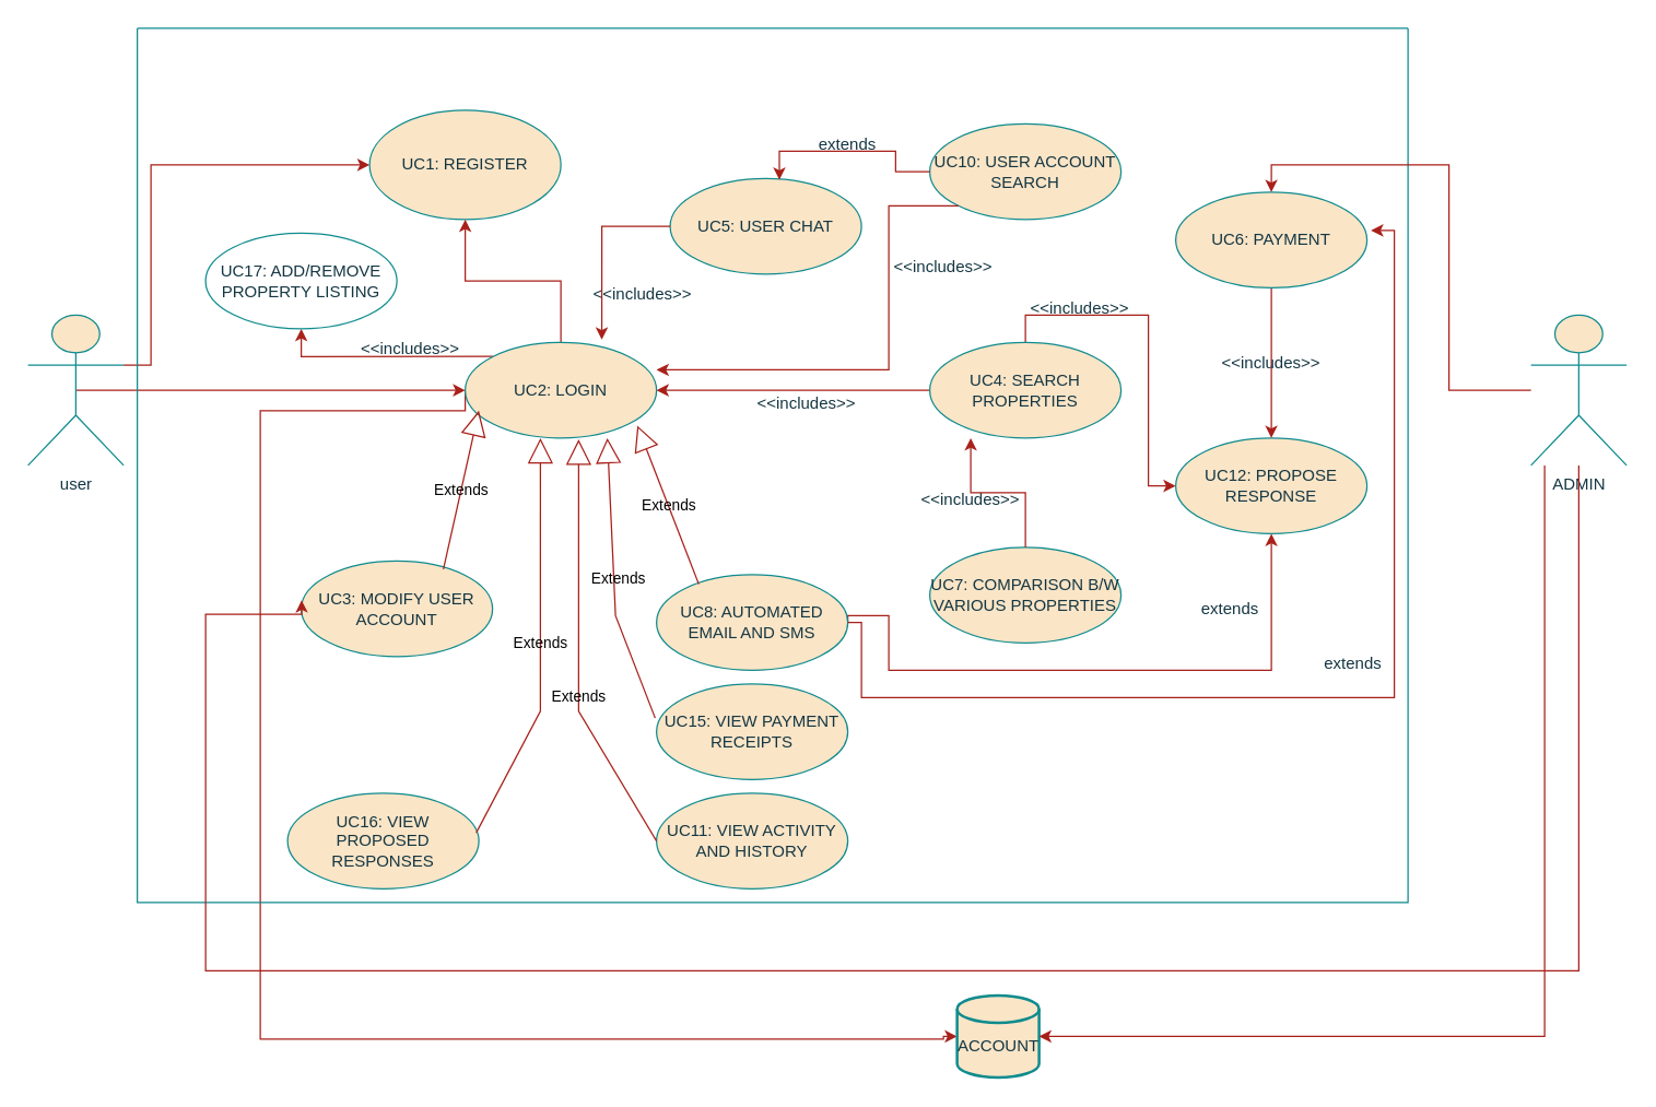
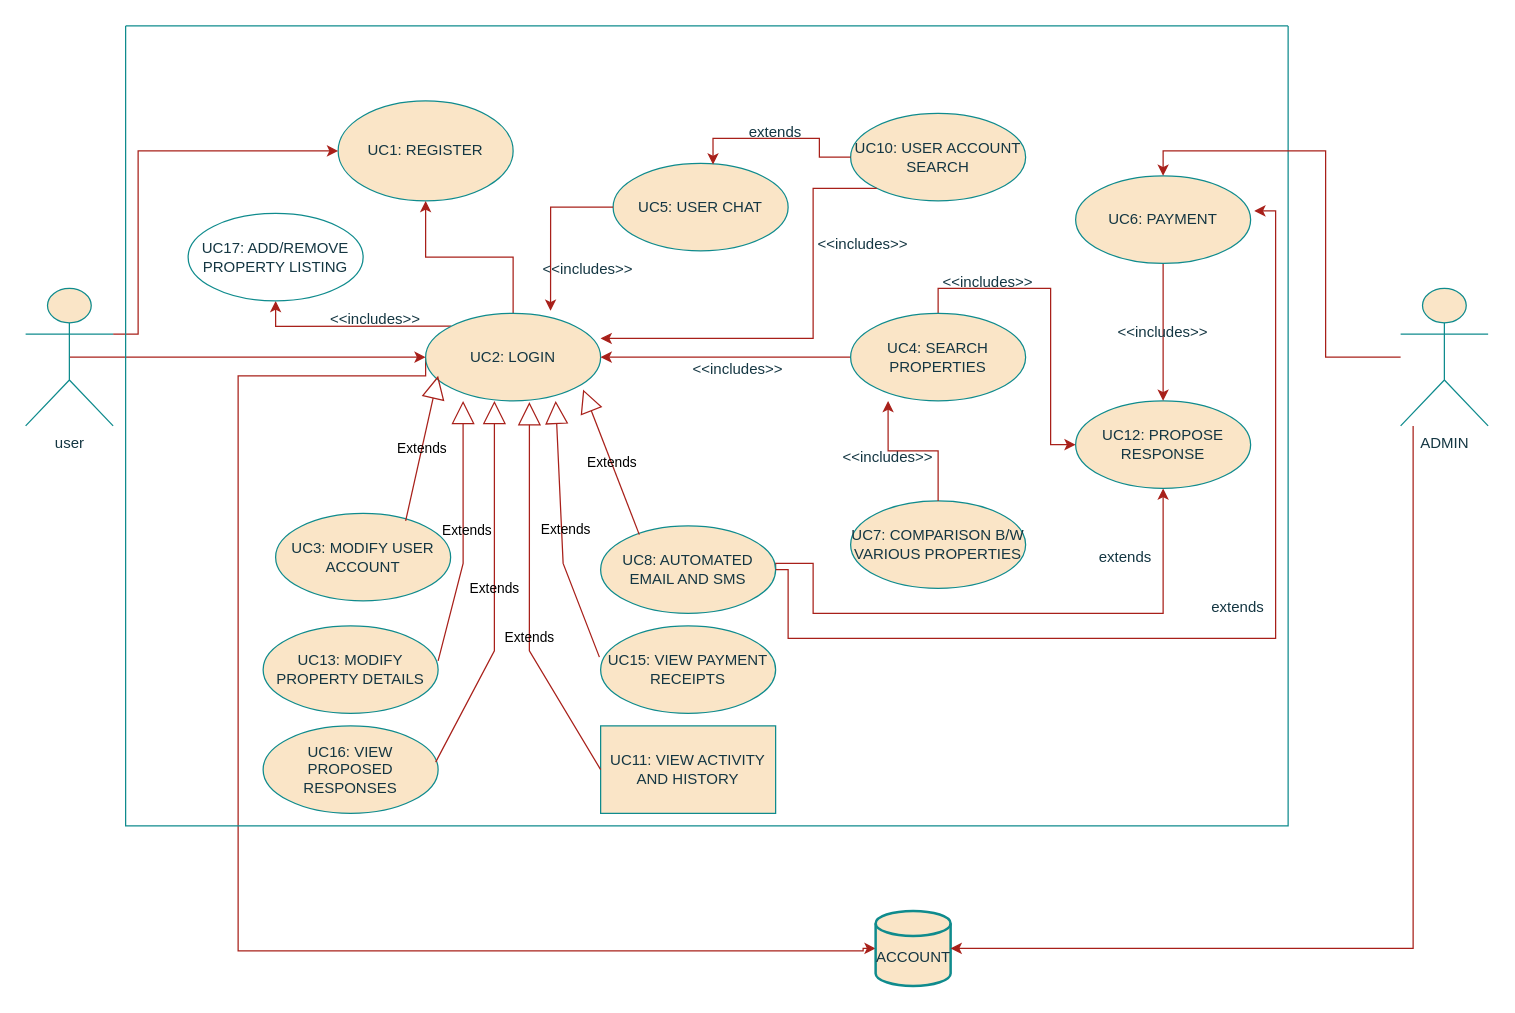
+ <mxCell id="18" value="Extends" style="endArrow=block;endSize=16;endFill=0;html=1;rounded=0;entryX=0.214;entryY=1;entryDx=0;entryDy=0;entryPerimeter=0;exitX=1;exitY=0.4;exitDx=0;exitDy=0;exitPerimeter=0;labelBackgroundColor=none;strokeColor=#A8201A;fontColor=default;" parent="1" source="11" target="6" edge="1"><mxGeometry x="0.016" y="-3" width="160" relative="1" as="geometry"><mxPoint x="350" y="476" as="sourcePoint" /><mxPoint x="400" y="450" as="targetPoint" /><Array as="points"><mxPoint x="370" y="450" /></Array><mxPoint as="offset" /></mxGeometry></mxCell>
+ <mxCell id="11" value="UC13: MODIFY PROPERTY DETAILS" style="ellipse;whiteSpace=wrap;html=1;labelBackgroundColor=none;fillColor=#FAE5C7;strokeColor=#0F8B8D;fontColor=#143642;" parent="1" vertex="1"><mxGeometry x="210" y="500" width="140" height="70" as="geometry" /></mxCell>
- <mxCell id="10" value="UC11: VIEW ACTIVITY AND HISTORY" style="ellipse;whiteSpace=wrap;html=1;labelBackgroundColor=none;fillColor=#FAE5C7;strokeColor=#0F8B8D;fontColor=#143642;" parent="1" vertex="1"><mxGeometry x="480" y="580" width="140" height="70" as="geometry" /></mxCell>
+ <mxCell id="10" value="UC11: VIEW ACTIVITY AND HISTORY" style="whiteSpace=wrap;html=1;labelBackgroundColor=none;fillColor=#FAE5C7;strokeColor=#0F8B8D;fontColor=#143642;rounded=0;" parent="1" vertex="1"><mxGeometry x="480" y="580" width="140" height="70" as="geometry" /></mxCell>
- <mxCell id="54" style="edgeStyle=orthogonalEdgeStyle;rounded=0;orthogonalLoop=1;jettySize=auto;html=1;entryX=0.002;entryY=0.411;entryDx=0;entryDy=0;entryPerimeter=0;strokeColor=#A8201A;fontColor=#143642;fillColor=#FAE5C7;" parent="1" source="51" target="7" edge="1"><mxGeometry relative="1" as="geometry"><Array as="points"><mxPoint x="1155" y="710" /><mxPoint x="150" y="710" /><mxPoint x="150" y="449" /></Array></mxGeometry></mxCell>
